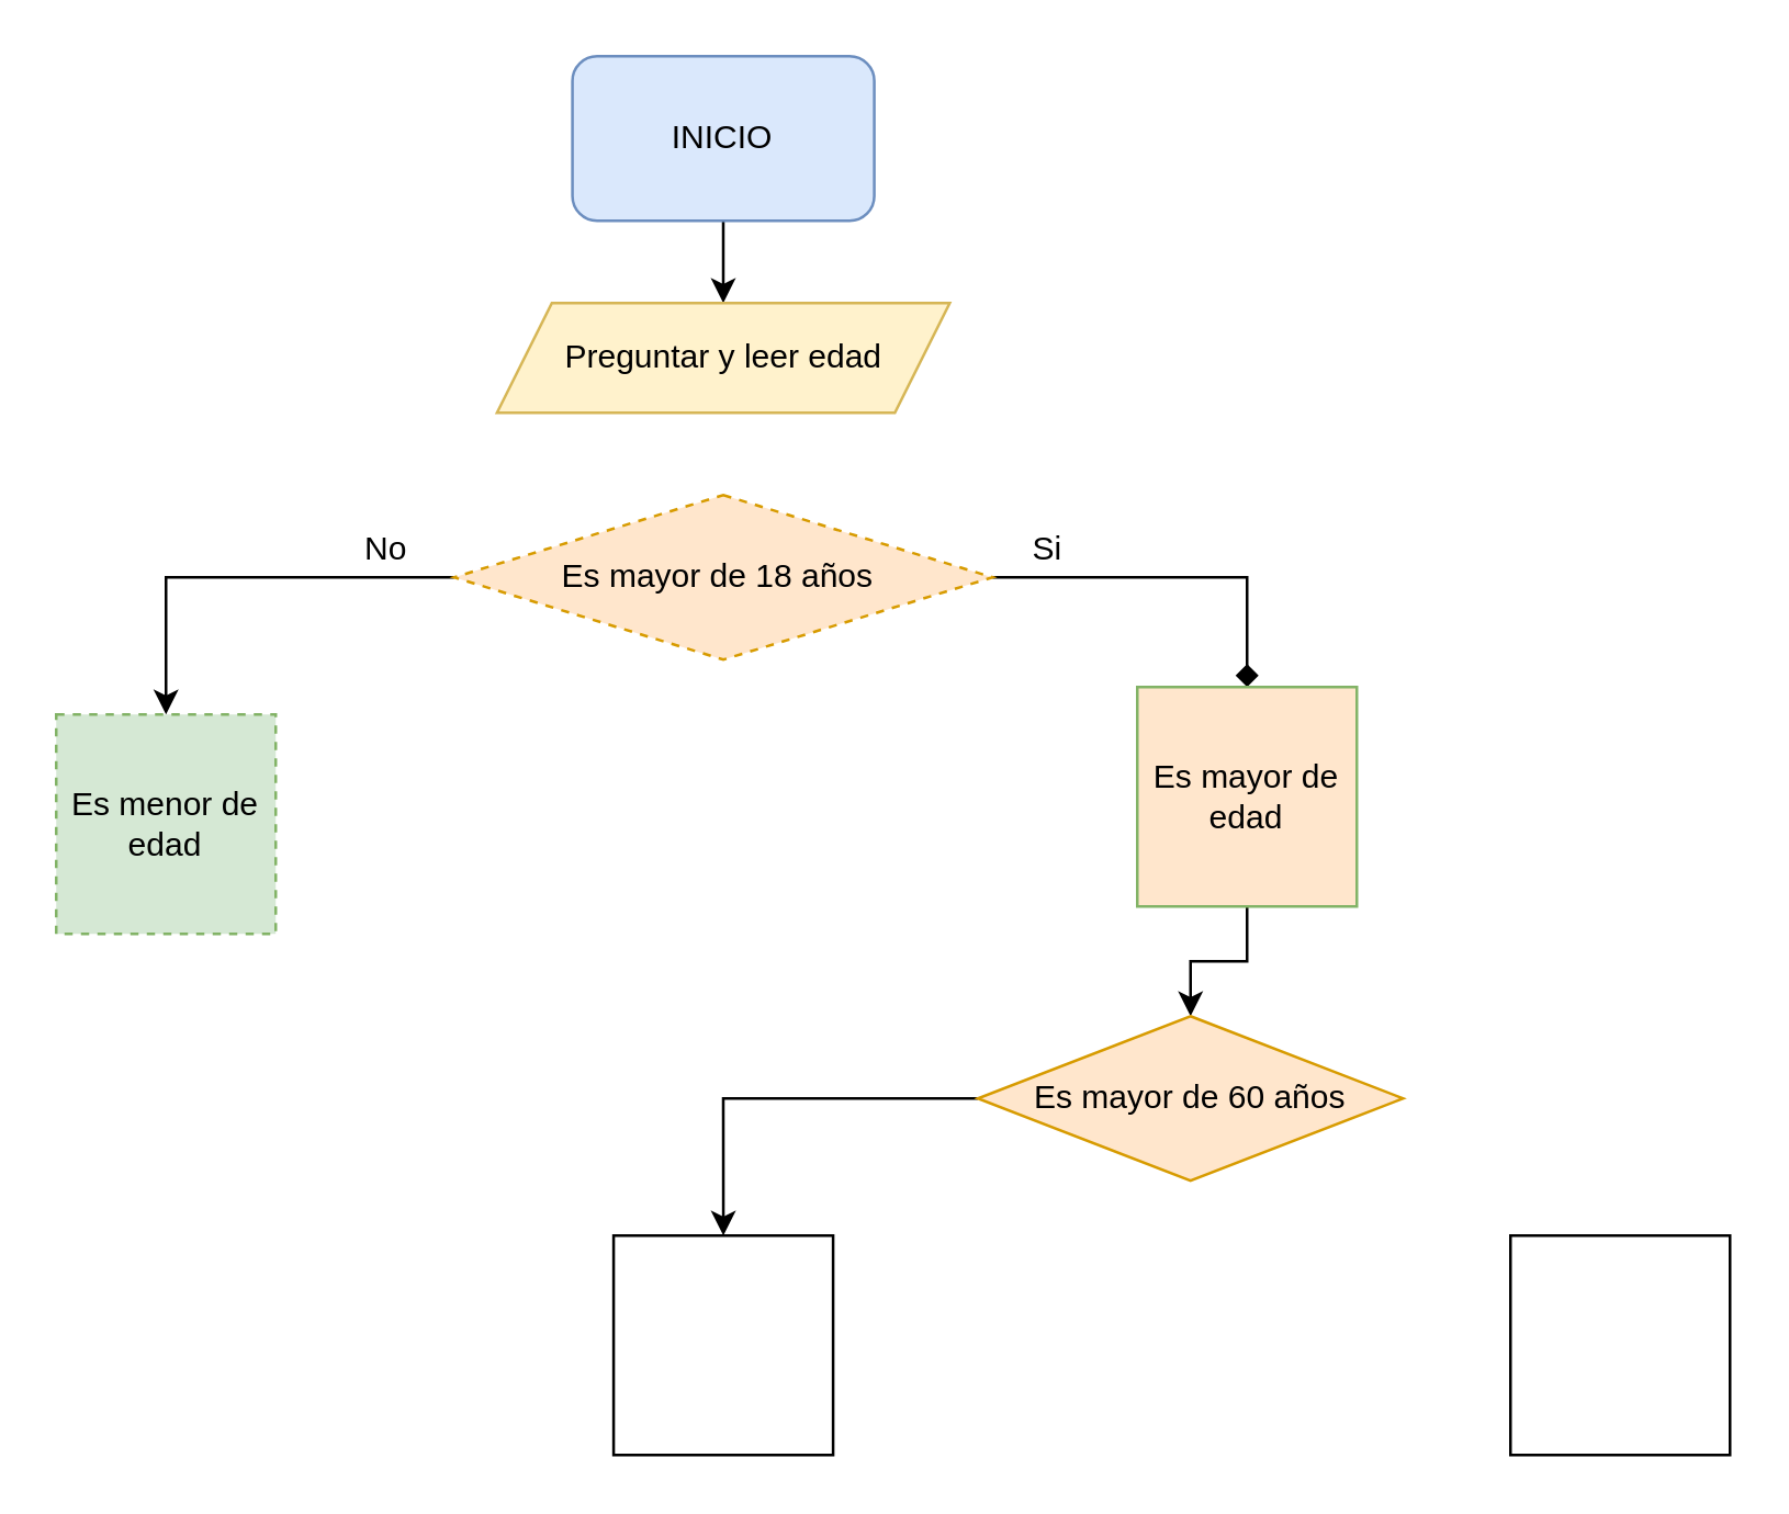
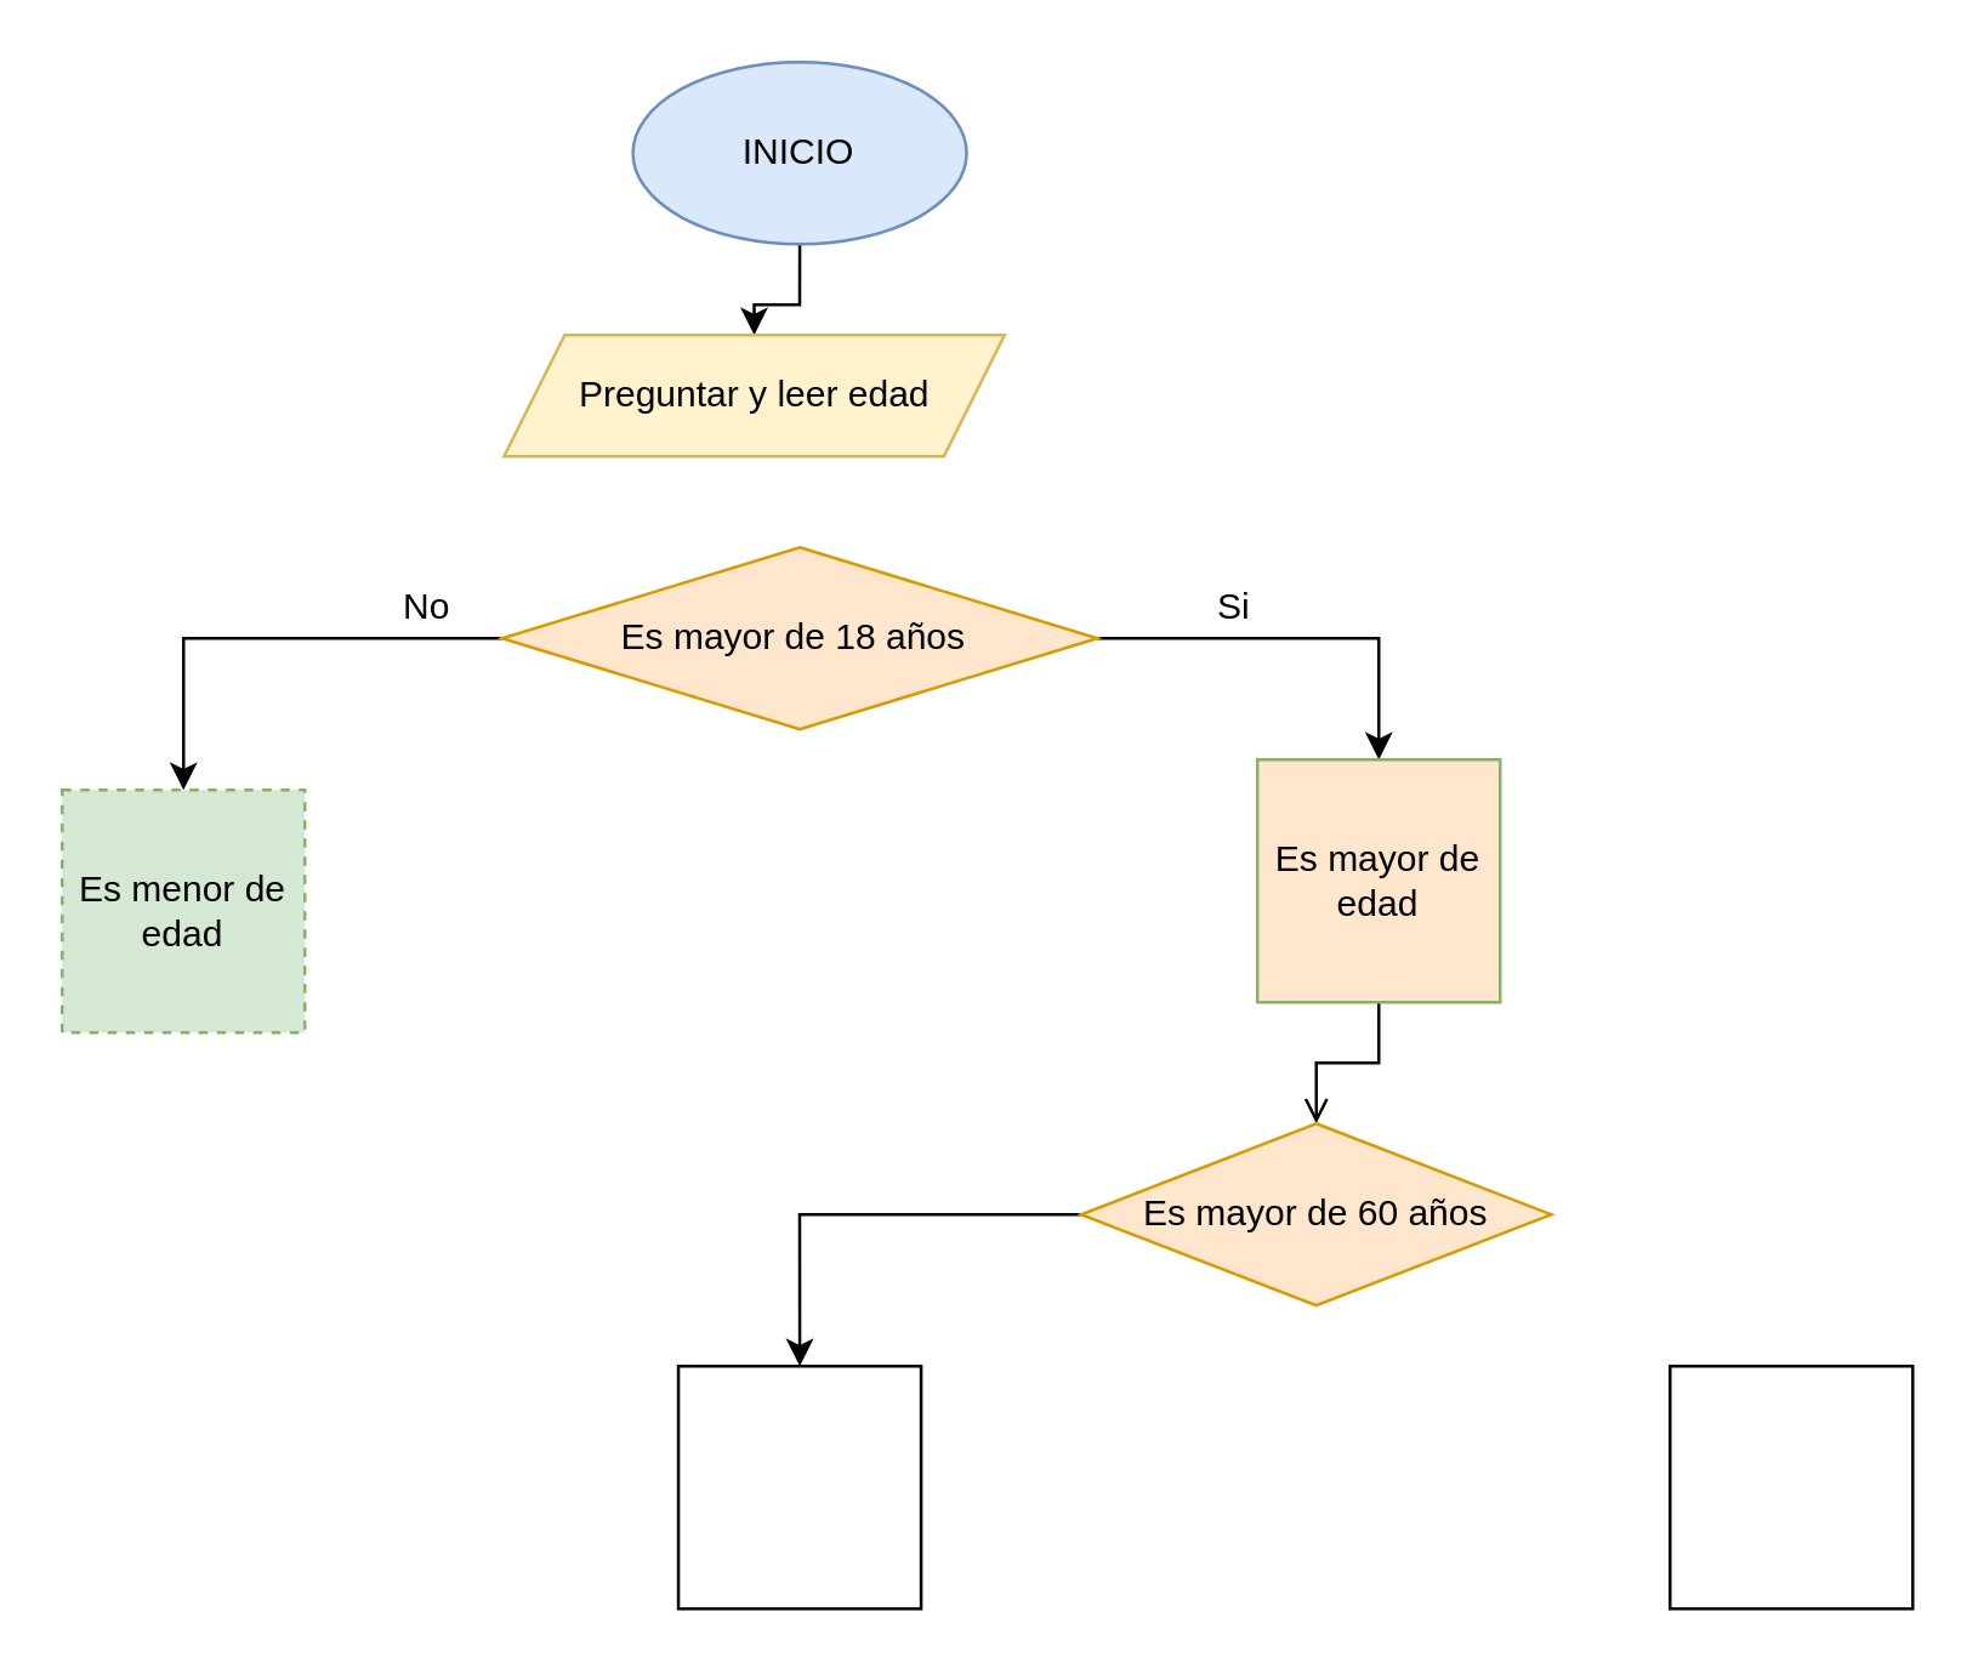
- <mxCell id="3" value="INICIO" style="whiteSpace=wrap;html=1;fillColor=#dae8fc;strokeColor=#6c8ebf;rounded=1;" vertex="1" parent="1"><mxGeometry x="208.13" y="20" width="110" height="60" as="geometry" /></mxCell>
+ <mxCell id="3" value="INICIO" style="ellipse;whiteSpace=wrap;html=1;fillColor=#dae8fc;strokeColor=#6c8ebf;" vertex="1" parent="1"><mxGeometry x="208.13" y="20" width="110" height="60" as="geometry" /></mxCell>
- <mxCell id="4" value="Preguntar y leer edad" style="shape=parallelogram;perimeter=parallelogramPerimeter;whiteSpace=wrap;html=1;fixedSize=1;fillColor=#fff2cc;strokeColor=#d6b656;" vertex="1" parent="1"><mxGeometry x="180.63" y="110" width="165" height="40" as="geometry" /></mxCell>
+ <mxCell id="4" value="Preguntar y leer edad" style="shape=parallelogram;perimeter=parallelogramPerimeter;whiteSpace=wrap;html=1;fixedSize=1;fillColor=#fff2cc;strokeColor=#d6b656;" vertex="1" parent="1"><mxGeometry x="165.63" y="110" width="165" height="40" as="geometry" /></mxCell>
- <mxCell id="14" value="Si" style="text;html=1;align=center;verticalAlign=middle;resizable=0;points=[];autosize=1;strokeColor=none;fillColor=none;" vertex="1" parent="1"><mxGeometry x="366.25" y="185" width="30" height="30" as="geometry" /></mxCell>
+ <mxCell id="14" value="Si" style="text;html=1;align=center;verticalAlign=middle;resizable=0;points=[];autosize=1;strokeColor=none;fillColor=none;" vertex="1" parent="1"><mxGeometry x="391.25" y="185" width="30" height="30" as="geometry" /></mxCell>
- <mxCell id="7" value="Es mayor de 18 años&amp;nbsp;" style="rhombus;whiteSpace=wrap;html=1;fillColor=#ffe6cc;strokeColor=#d79b00;dashed=1;" vertex="1" parent="1"><mxGeometry x="165" y="180" width="196.25" height="60" as="geometry" /></mxCell>
+ <mxCell id="7" value="Es mayor de 18 años&amp;nbsp;" style="rhombus;whiteSpace=wrap;html=1;fillColor=#ffe6cc;strokeColor=#d79b00;" vertex="1" parent="1"><mxGeometry x="165" y="180" width="196.25" height="60" as="geometry" /></mxCell>
- <mxCell id="6" style="edgeStyle=orthogonalEdgeStyle;rounded=0;orthogonalLoop=1;jettySize=auto;html=1;entryX=0.5;entryY=0;entryDx=0;entryDy=0;endArrow=diamond;" edge="1" parent="1" source="7" target="11"><mxGeometry relative="1" as="geometry" /></mxCell>
+ <mxCell id="6" style="edgeStyle=orthogonalEdgeStyle;rounded=0;orthogonalLoop=1;jettySize=auto;html=1;entryX=0.5;entryY=0;entryDx=0;entryDy=0;" edge="1" parent="1" source="7" target="11"><mxGeometry relative="1" as="geometry" /></mxCell>
- <mxCell id="10" value="" style="edgeStyle=orthogonalEdgeStyle;rounded=0;orthogonalLoop=1;jettySize=auto;html=1;" edge="1" parent="1" source="11" target="13"><mxGeometry relative="1" as="geometry" /></mxCell>
+ <mxCell id="10" value="" style="edgeStyle=orthogonalEdgeStyle;rounded=0;orthogonalLoop=1;jettySize=auto;html=1;endArrow=open;" edge="1" parent="1" source="11" target="13"><mxGeometry relative="1" as="geometry" /></mxCell>
